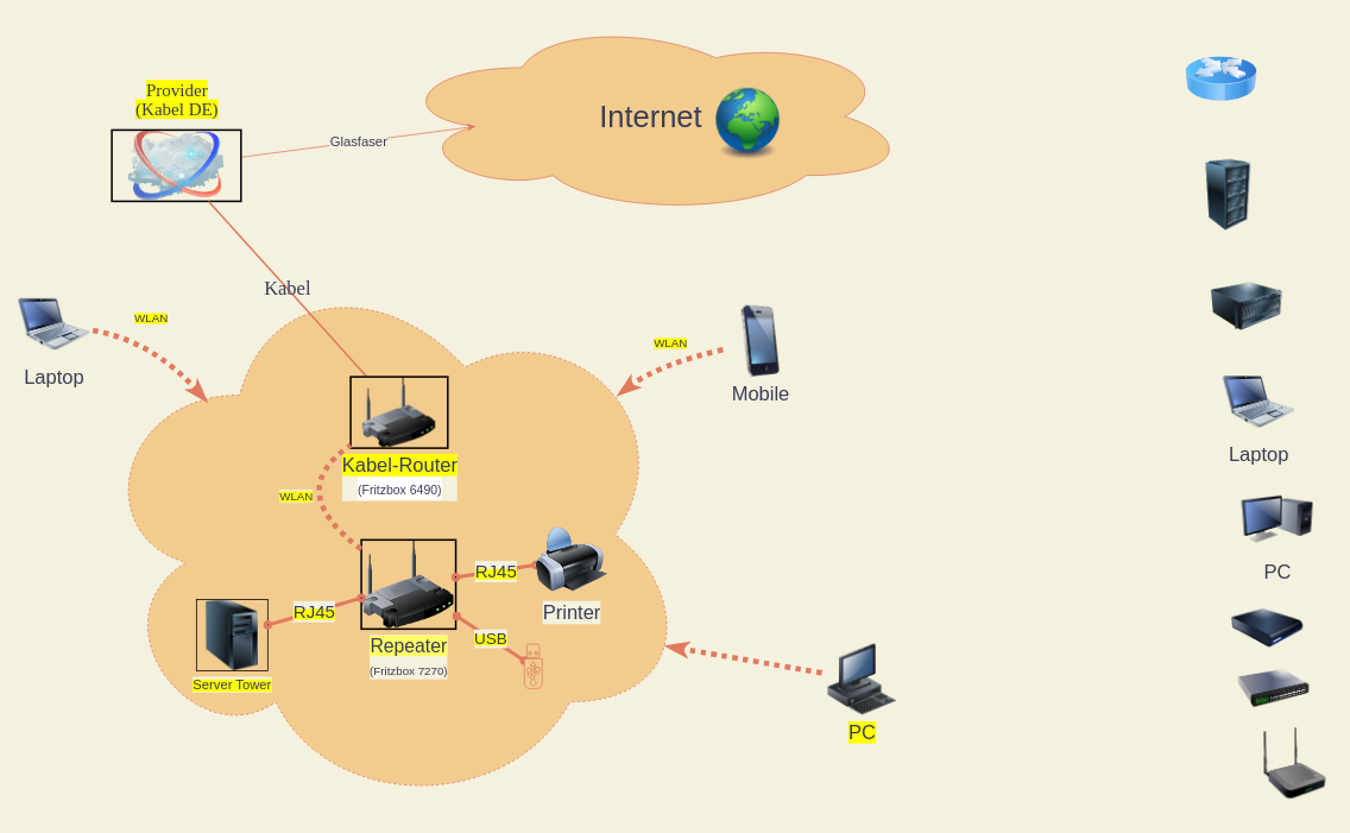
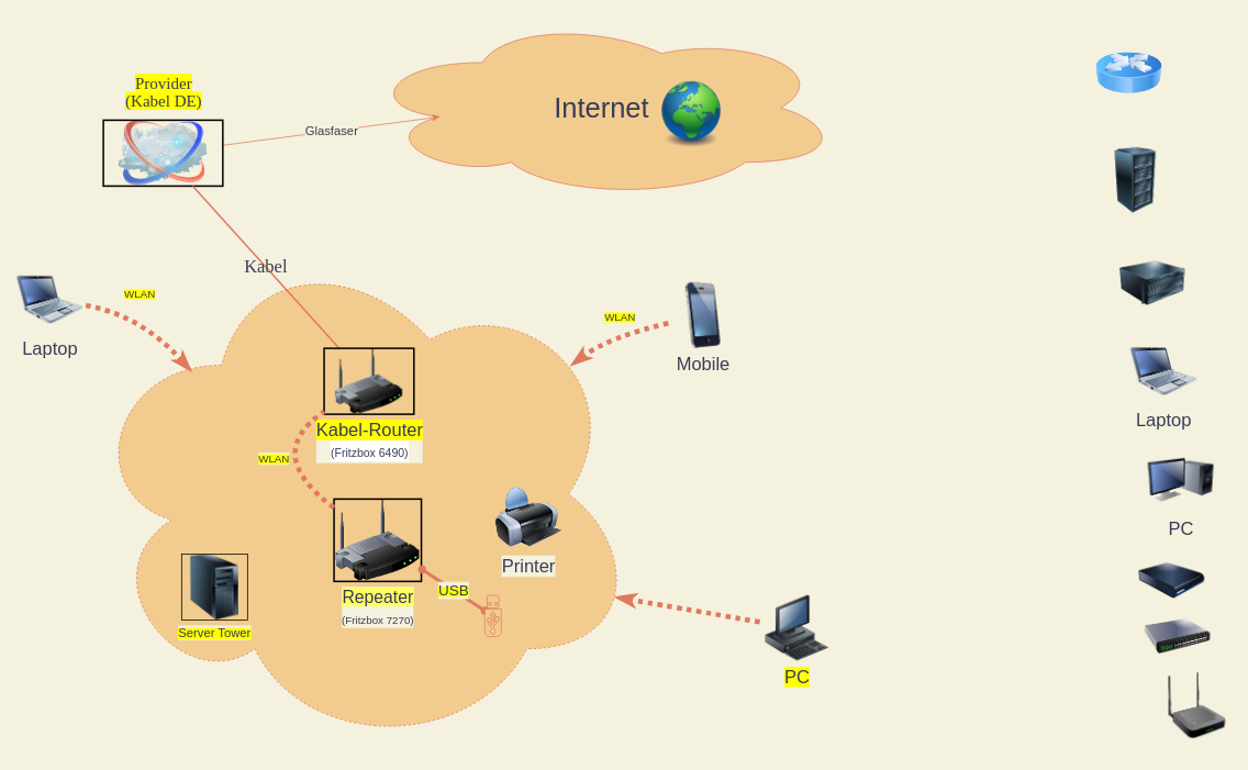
- <mxCell id="14" value="&lt;span style=&quot;background-color: rgb(255 , 255 , 0)&quot;&gt;&lt;font style=&quot;font-size: 20px&quot;&gt;RJ45&lt;/font&gt;&lt;/span&gt;" style="edgeStyle=none;rounded=0;orthogonalLoop=1;jettySize=auto;html=1;strokeColor=#E07A5F;fillColor=#F2CC8F;endArrow=oval;endFill=0;startArrow=oval;startFill=0;strokeWidth=4;labelBackgroundColor=#F4F1DE;fontColor=#393C56;" edge="1" parent="1" source="15" target="10"><mxGeometry relative="1" as="geometry" /></mxCell>
- <mxCell id="30" value="&lt;span style=&quot;background-color: rgb(255 , 255 , 0)&quot;&gt;&lt;font style=&quot;font-size: 20px&quot;&gt;RJ45&lt;/font&gt;&lt;/span&gt;" style="edgeStyle=none;rounded=0;orthogonalLoop=1;jettySize=auto;html=1;strokeColor=#E07A5F;fillColor=#F2CC8F;endArrow=oval;endFill=0;startArrow=oval;startFill=0;strokeWidth=4;labelBackgroundColor=#F4F1DE;fontColor=#393C56;" edge="1" parent="1" source="10" target="27"><mxGeometry relative="1" as="geometry"><mxPoint x="462" y="693" as="sourcePoint" /><mxPoint x="274" y="722" as="targetPoint" /></mxGeometry></mxCell>
